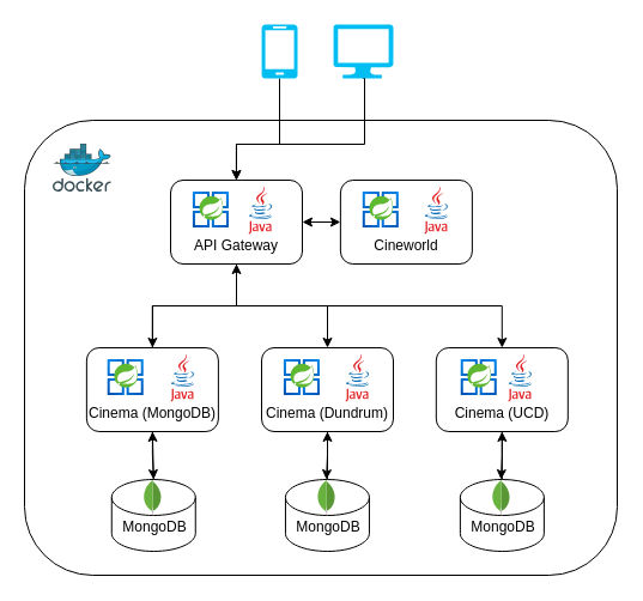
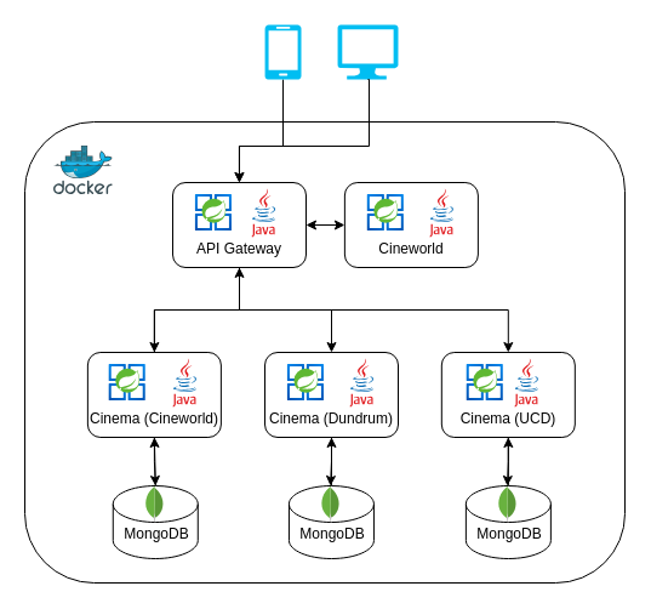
- <mxCell id="25" value="Cinema (MongoDB)" style="text;html=1;strokeColor=none;fillColor=none;align=center;verticalAlign=middle;whiteSpace=wrap;rounded=0;" parent="1" vertex="1"><mxGeometry x="61.88" y="330" width="130" height="30" as="geometry" /></mxCell>
+ <mxCell id="25" value="Cinema (Cineworld)" style="text;html=1;strokeColor=none;fillColor=none;align=center;verticalAlign=middle;whiteSpace=wrap;rounded=0;" parent="1" vertex="1"><mxGeometry x="61.88" y="330" width="130" height="30" as="geometry" /></mxCell>
